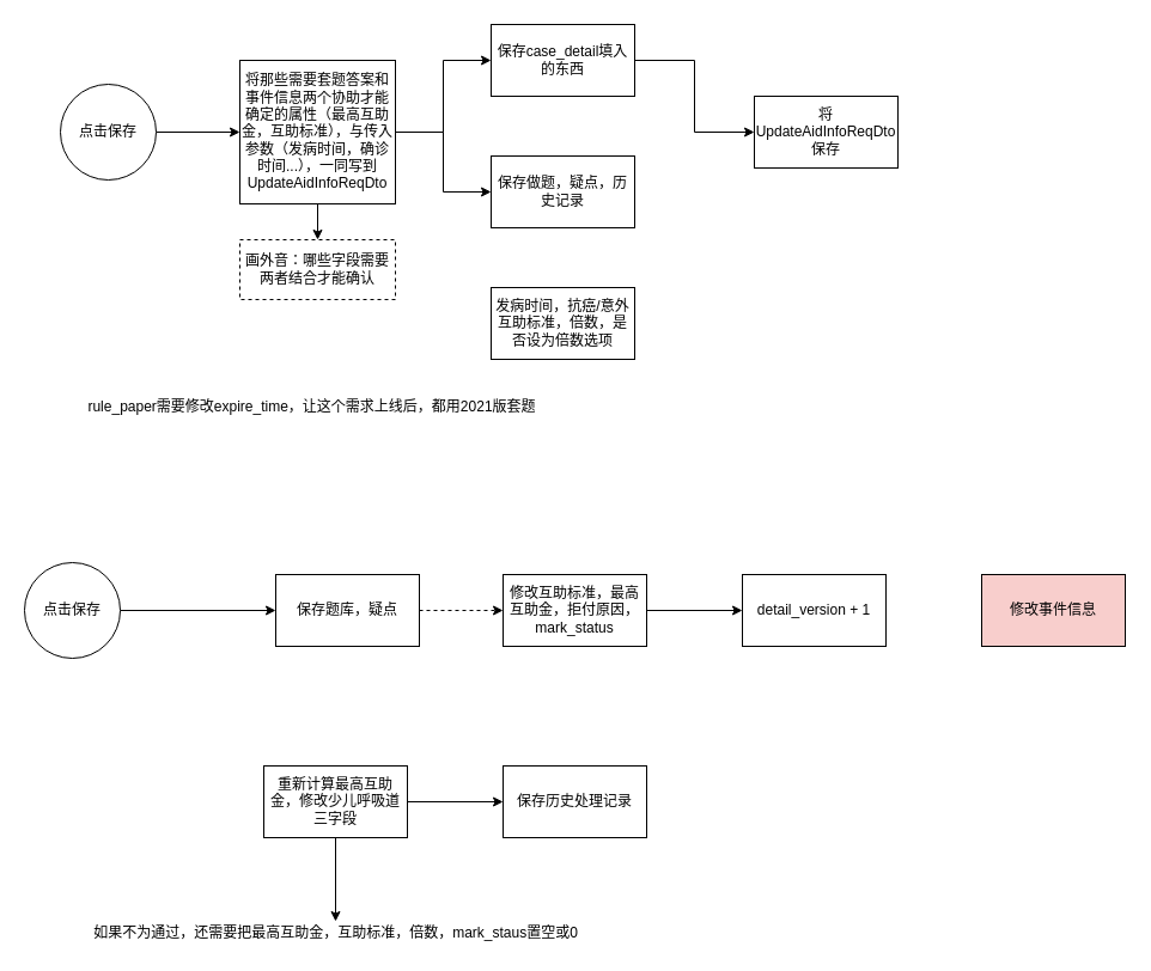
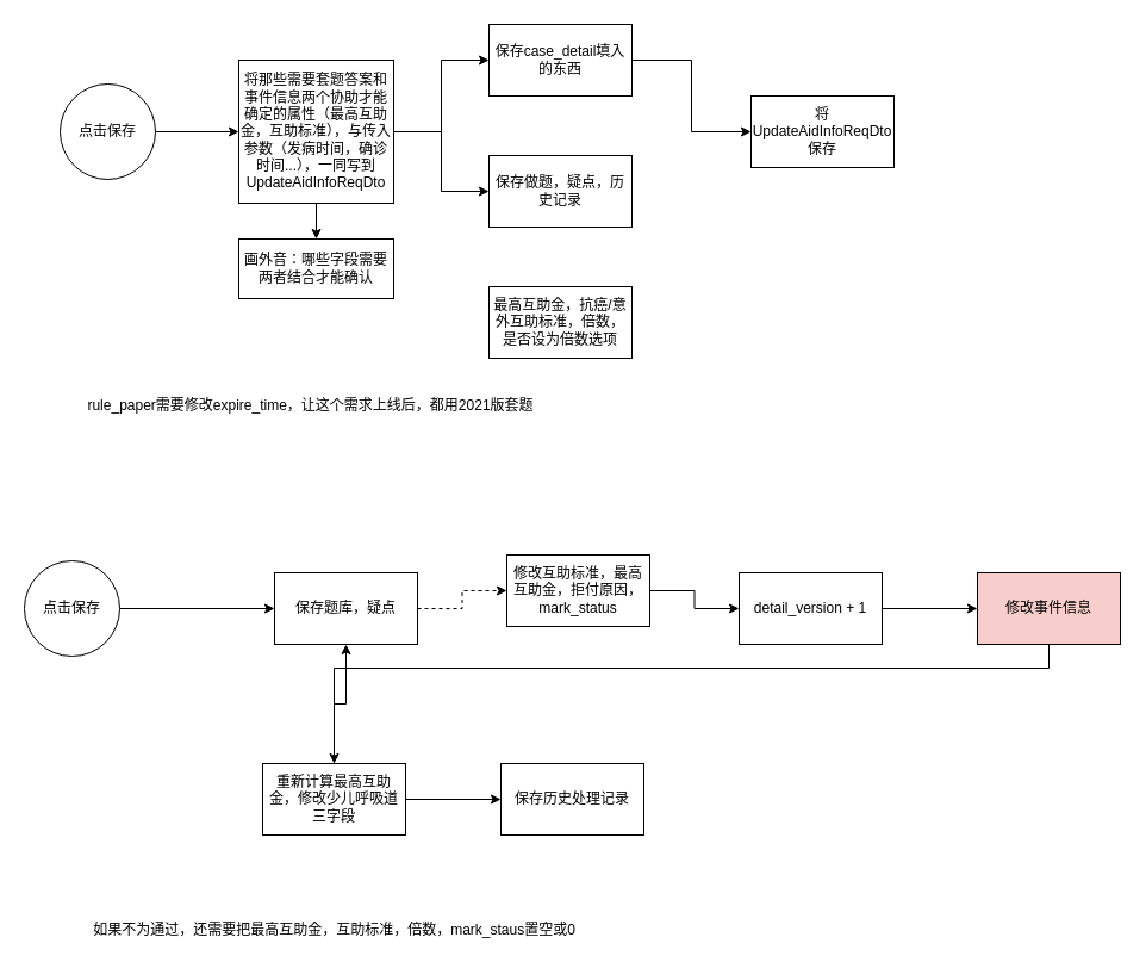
- <mxCell id="13" value="画外音：哪些字段需要两者结合才能确认" style="rounded=0;whiteSpace=wrap;html=1;dashed=1;" parent="1" vertex="1"><mxGeometry x="200" y="200" width="130" height="50" as="geometry" /></mxCell>
+ <mxCell id="13" value="画外音：哪些字段需要两者结合才能确认" style="rounded=0;whiteSpace=wrap;html=1;" parent="1" vertex="1"><mxGeometry x="200" y="200" width="130" height="50" as="geometry" /></mxCell>
- <mxCell id="14" value="发病时间，抗癌/意外互助标准，倍数，是否设为倍数选项" style="whiteSpace=wrap;html=1;" parent="1" vertex="1"><mxGeometry x="410" y="240" width="120" height="60" as="geometry" /></mxCell>
+ <mxCell id="14" value="最高互助金，抗癌/意外互助标准，倍数，是否设为倍数选项" style="whiteSpace=wrap;html=1;" parent="1" vertex="1"><mxGeometry x="410" y="240" width="120" height="60" as="geometry" /></mxCell>
- <mxCell id="20" value="修改互助标准，最高互助金，拒付原因，mark_status" style="whiteSpace=wrap;html=1;" vertex="1" parent="1"><mxGeometry x="420" y="480" width="120" height="60" as="geometry" /></mxCell>
+ <mxCell id="20" value="修改互助标准，最高互助金，拒付原因，mark_status" style="whiteSpace=wrap;html=1;" vertex="1" parent="1"><mxGeometry x="425" y="465" width="120" height="60" as="geometry" /></mxCell>
+ <mxCell id="21" value="" style="edgeStyle=orthogonalEdgeStyle;rounded=0;orthogonalLoop=1;jettySize=auto;html=1;" edge="1" parent="1" source="22" target="24"><mxGeometry relative="1" as="geometry" /></mxCell>
+ <mxCell id="23" value="" style="edgeStyle=orthogonalEdgeStyle;rounded=0;orthogonalLoop=1;jettySize=auto;html=1;" edge="1" parent="1" source="24" target="27"><mxGeometry relative="1" as="geometry"><Array as="points"><mxPoint x="880" y="560" /><mxPoint x="280" y="560" /></Array></mxGeometry></mxCell>
- <mxCell id="25" style="edgeStyle=orthogonalEdgeStyle;rounded=0;orthogonalLoop=1;jettySize=auto;html=1;" edge="1" parent="1" source="27" target="28"><mxGeometry relative="1" as="geometry" /></mxCell>
+ <mxCell id="25" style="edgeStyle=orthogonalEdgeStyle;rounded=0;orthogonalLoop=1;jettySize=auto;html=1;" edge="1" parent="1" source="27" target="18"><mxGeometry relative="1" as="geometry" /></mxCell>
